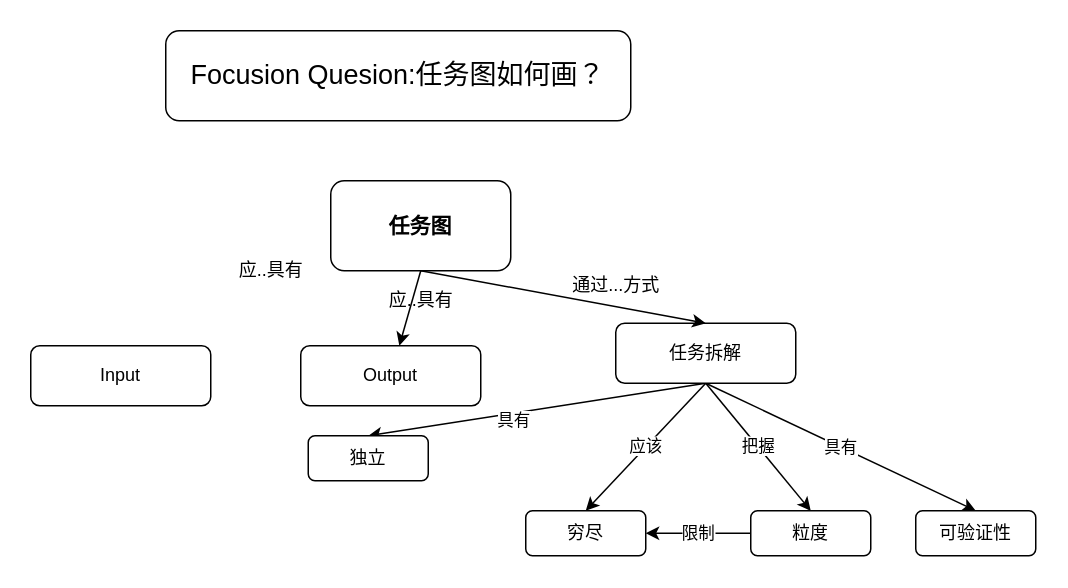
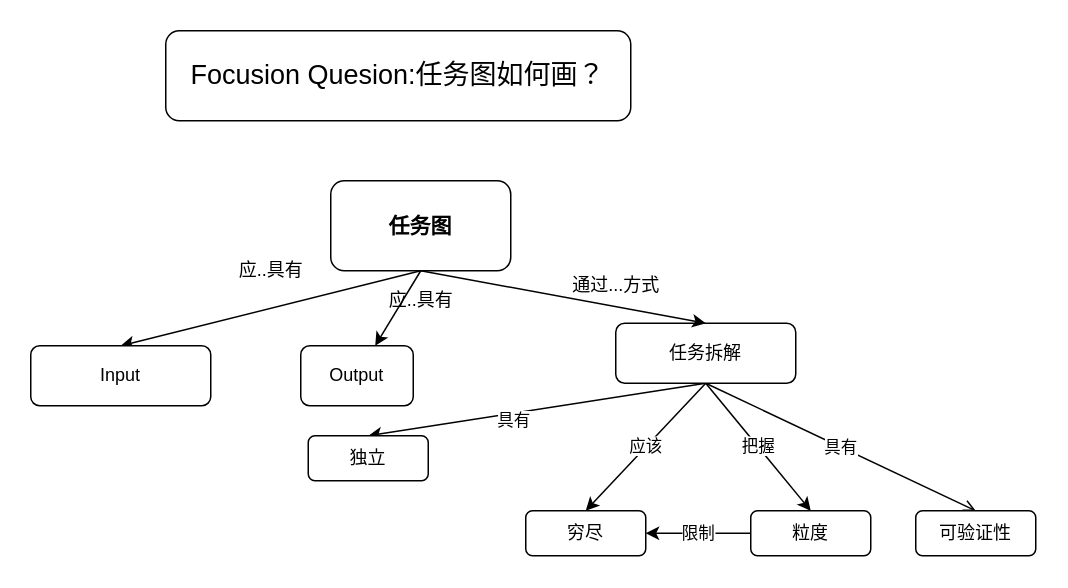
+ <mxCell id="15" style="edgeStyle=none;rounded=0;orthogonalLoop=1;jettySize=auto;html=1;exitX=0.5;exitY=1;exitDx=0;exitDy=0;entryX=0.5;entryY=0;entryDx=0;entryDy=0;" edge="1" parent="1" source="17" target="18"><mxGeometry relative="1" as="geometry" /></mxCell>
- <mxCell id="20" value="Output" style="rounded=1;whiteSpace=wrap;html=1;" vertex="1" parent="1"><mxGeometry x="200" y="230" width="120" height="40" as="geometry" /></mxCell>
+ <mxCell id="20" value="Output" style="rounded=1;whiteSpace=wrap;html=1;" vertex="1" parent="1"><mxGeometry x="200" y="230" width="75" height="40" as="geometry" /></mxCell>
- <mxCell id="6" value="具有" style="edgeStyle=none;rounded=0;orthogonalLoop=1;jettySize=auto;html=1;exitX=0.5;exitY=1;exitDx=0;exitDy=0;entryX=0.5;entryY=0;entryDx=0;entryDy=0;" edge="1" parent="1" source="7" target="12"><mxGeometry relative="1" as="geometry" /></mxCell>
+ <mxCell id="6" value="具有" style="edgeStyle=none;rounded=0;orthogonalLoop=1;jettySize=auto;html=1;exitX=0.5;exitY=1;exitDx=0;exitDy=0;entryX=0.5;entryY=0;entryDx=0;entryDy=0;endArrow=open;" edge="1" parent="1" source="7" target="12"><mxGeometry relative="1" as="geometry" /></mxCell>
